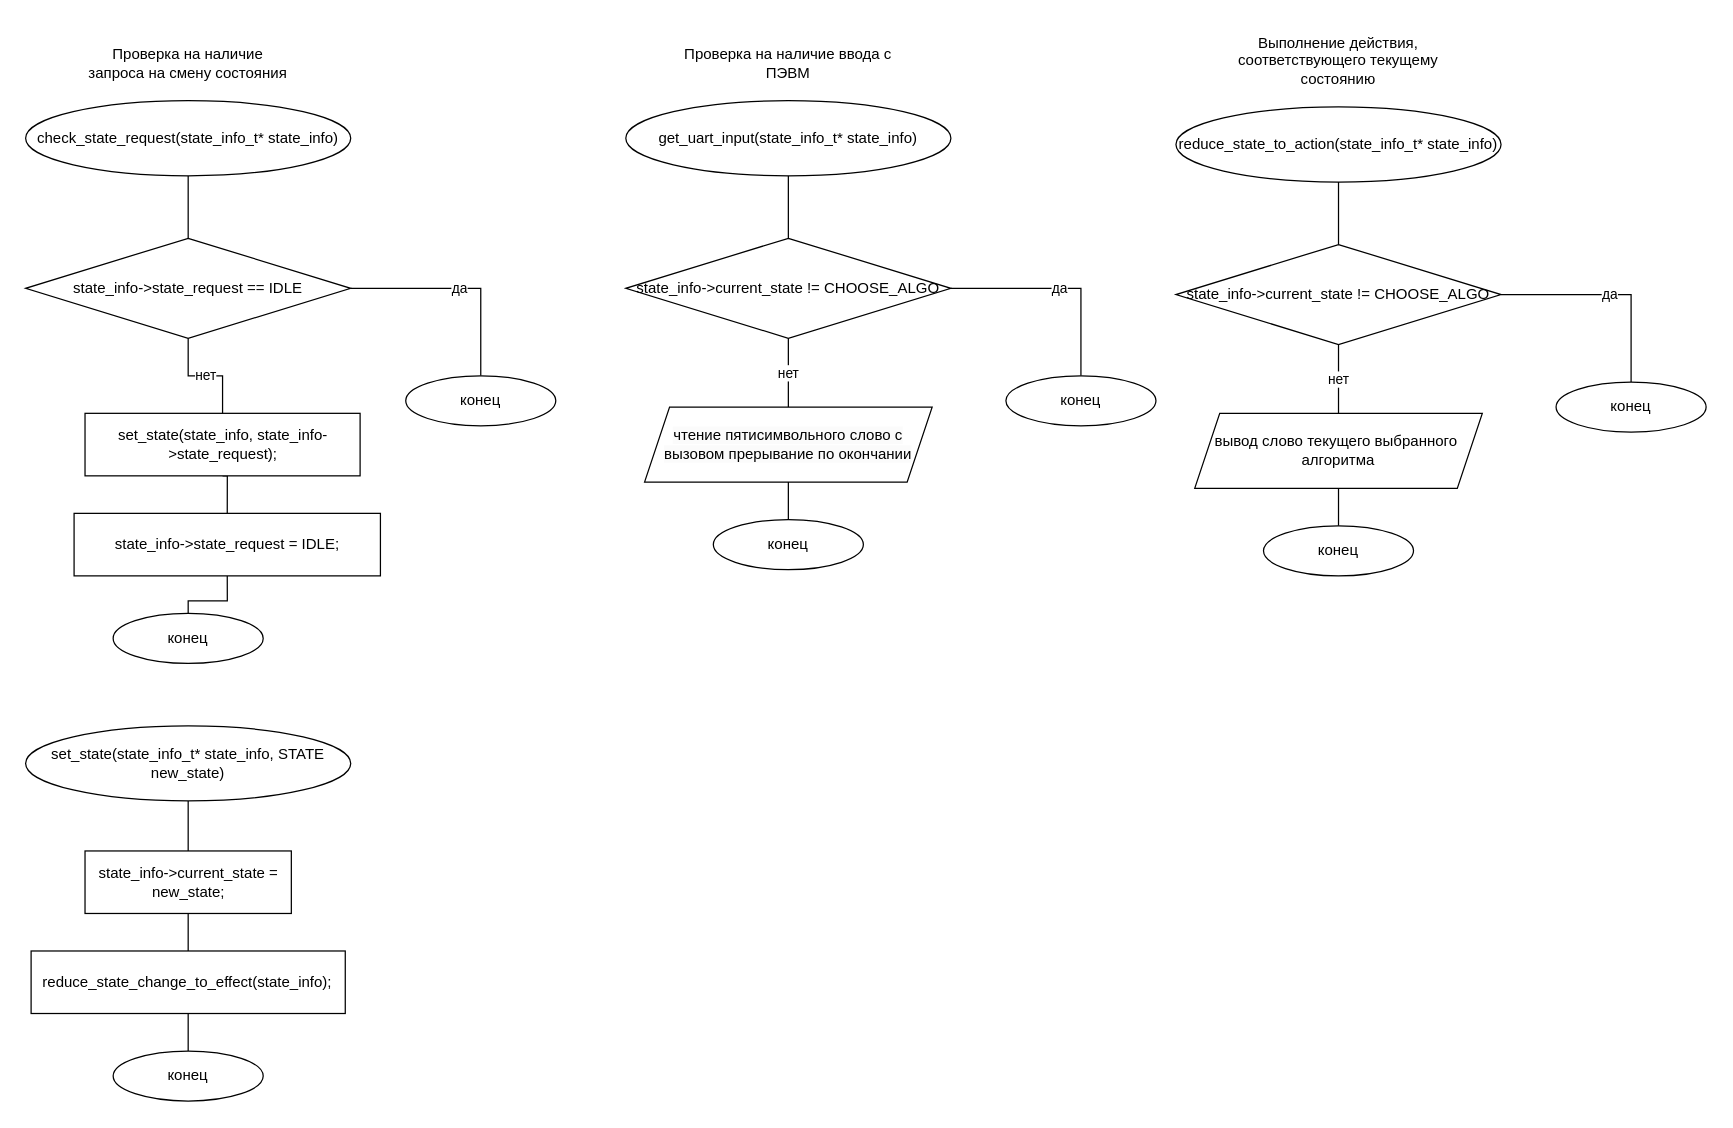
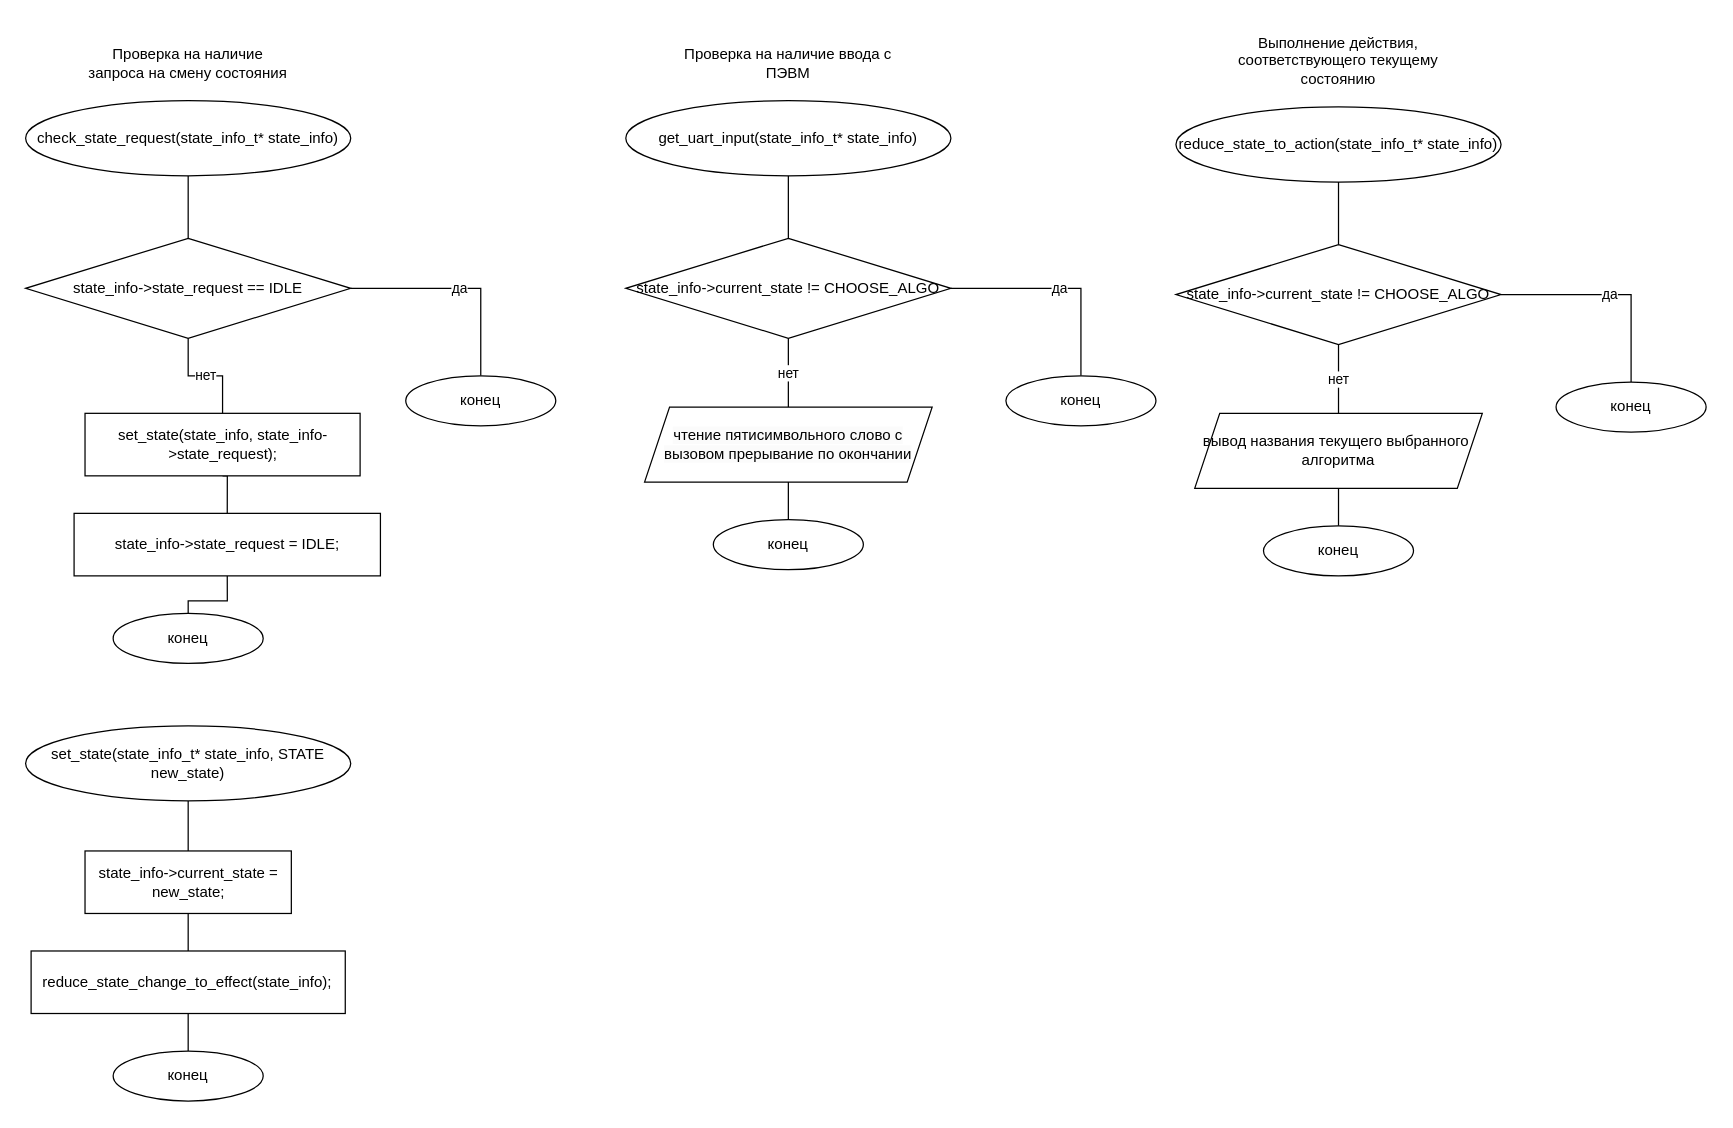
- <mxCell id="33" value="вывод слово текущего выбранного  алгоритма" style="shape=parallelogram;perimeter=parallelogramPerimeter;whiteSpace=wrap;html=1;fixedSize=1;" parent="1" vertex="1"><mxGeometry x="955" y="330" width="230" height="60" as="geometry" /></mxCell>
+ <mxCell id="33" value="вывод названия текущего выбранного  алгоритма" style="shape=parallelogram;perimeter=parallelogramPerimeter;whiteSpace=wrap;html=1;fixedSize=1;" parent="1" vertex="1"><mxGeometry x="955" y="330" width="230" height="60" as="geometry" /></mxCell>
